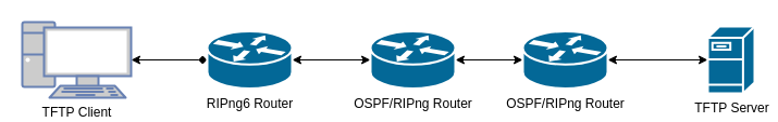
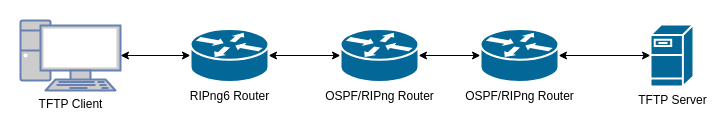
- <mxCell id="2" style="edgeStyle=orthogonalEdgeStyle;rounded=0;orthogonalLoop=1;jettySize=auto;html=1;exitX=1;exitY=0.5;exitDx=0;exitDy=0;exitPerimeter=0;entryX=0;entryY=0.5;entryDx=0;entryDy=0;entryPerimeter=0;startArrow=classic;startFill=1;endArrow=diamond;" edge="1" parent="1" source="3" target="5"><mxGeometry relative="1" as="geometry" /></mxCell>
+ <mxCell id="2" style="edgeStyle=orthogonalEdgeStyle;rounded=0;orthogonalLoop=1;jettySize=auto;html=1;exitX=1;exitY=0.5;exitDx=0;exitDy=0;exitPerimeter=0;entryX=0;entryY=0.5;entryDx=0;entryDy=0;entryPerimeter=0;startArrow=classic;startFill=1;" edge="1" parent="1" source="3" target="5"><mxGeometry relative="1" as="geometry" /></mxCell>
